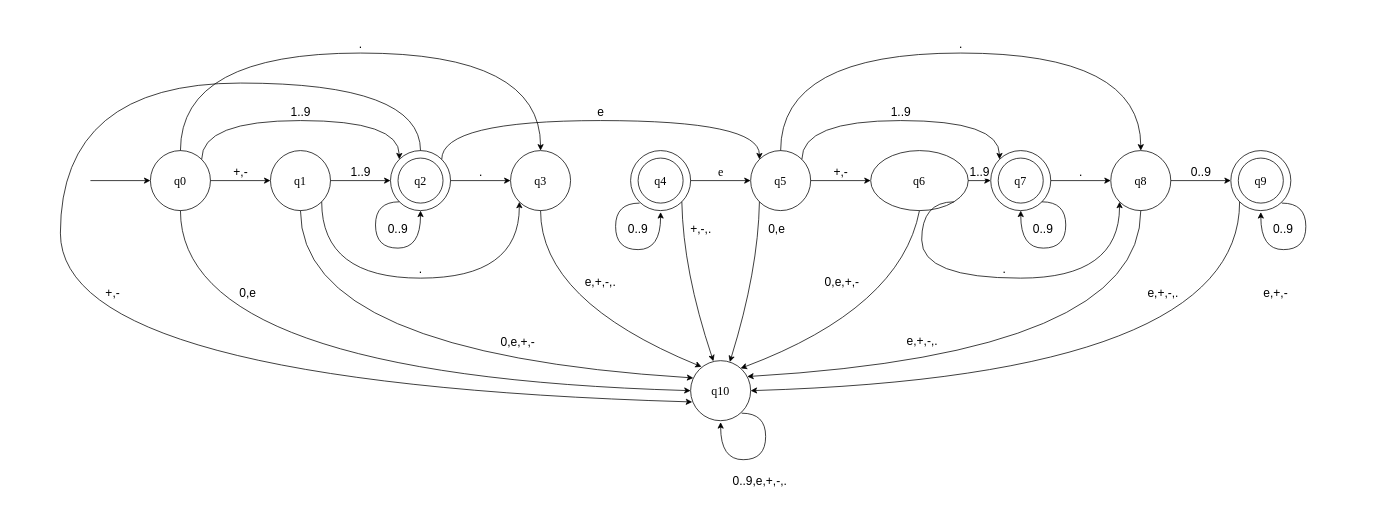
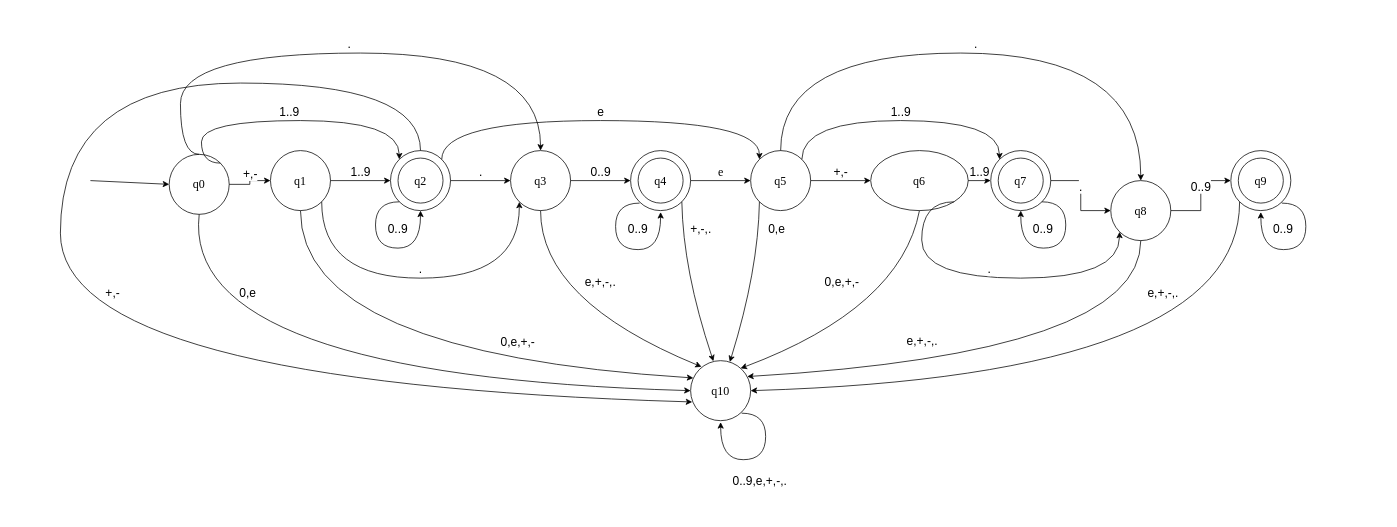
- <mxCell id="5" value="q0" style="ellipse;whiteSpace=wrap;html=1;fontFamily=Lucida Console;fontSize=16;fillColor=none;" parent="1" vertex="1"><mxGeometry x="200" y="200" width="80" height="80" as="geometry" /></mxCell>
+ <mxCell id="5" value="q0" style="ellipse;whiteSpace=wrap;html=1;fontFamily=Lucida Console;fontSize=16;fillColor=none;" parent="1" vertex="1"><mxGeometry x="225" y="205" width="80" height="80" as="geometry" /></mxCell>
+ <mxCell id="15" value="0..9" style="edgeStyle=orthogonalEdgeStyle;rounded=0;orthogonalLoop=1;jettySize=auto;html=1;exitX=1;exitY=0.5;exitDx=0;exitDy=0;entryX=0;entryY=0.5;entryDx=0;entryDy=0;fontSize=16;labelPosition=center;verticalLabelPosition=top;align=center;verticalAlign=bottom;" parent="1" source="16" target="17" edge="1"><mxGeometry relative="1" as="geometry" /></mxCell>
- <mxCell id="32" value="q8" style="ellipse;whiteSpace=wrap;html=1;fontFamily=Lucida Console;fontSize=16;fillColor=none;" parent="1" vertex="1"><mxGeometry x="1480" y="200" width="80" height="80" as="geometry" /></mxCell>
+ <mxCell id="32" value="q8" style="ellipse;whiteSpace=wrap;html=1;fontFamily=Lucida Console;fontSize=16;fillColor=none;" parent="1" vertex="1"><mxGeometry x="1480" y="240" width="80" height="80" as="geometry" /></mxCell>
- <mxCell id="54" value="&lt;font style=&quot;font-size: 16px;&quot;&gt;e,+,-&lt;/font&gt;" style="text;html=1;strokeColor=none;fillColor=none;align=center;verticalAlign=middle;whiteSpace=wrap;rounded=0;" parent="1" vertex="1"><mxGeometry x="1670" y="374" width="60" height="30" as="geometry" /></mxCell>
